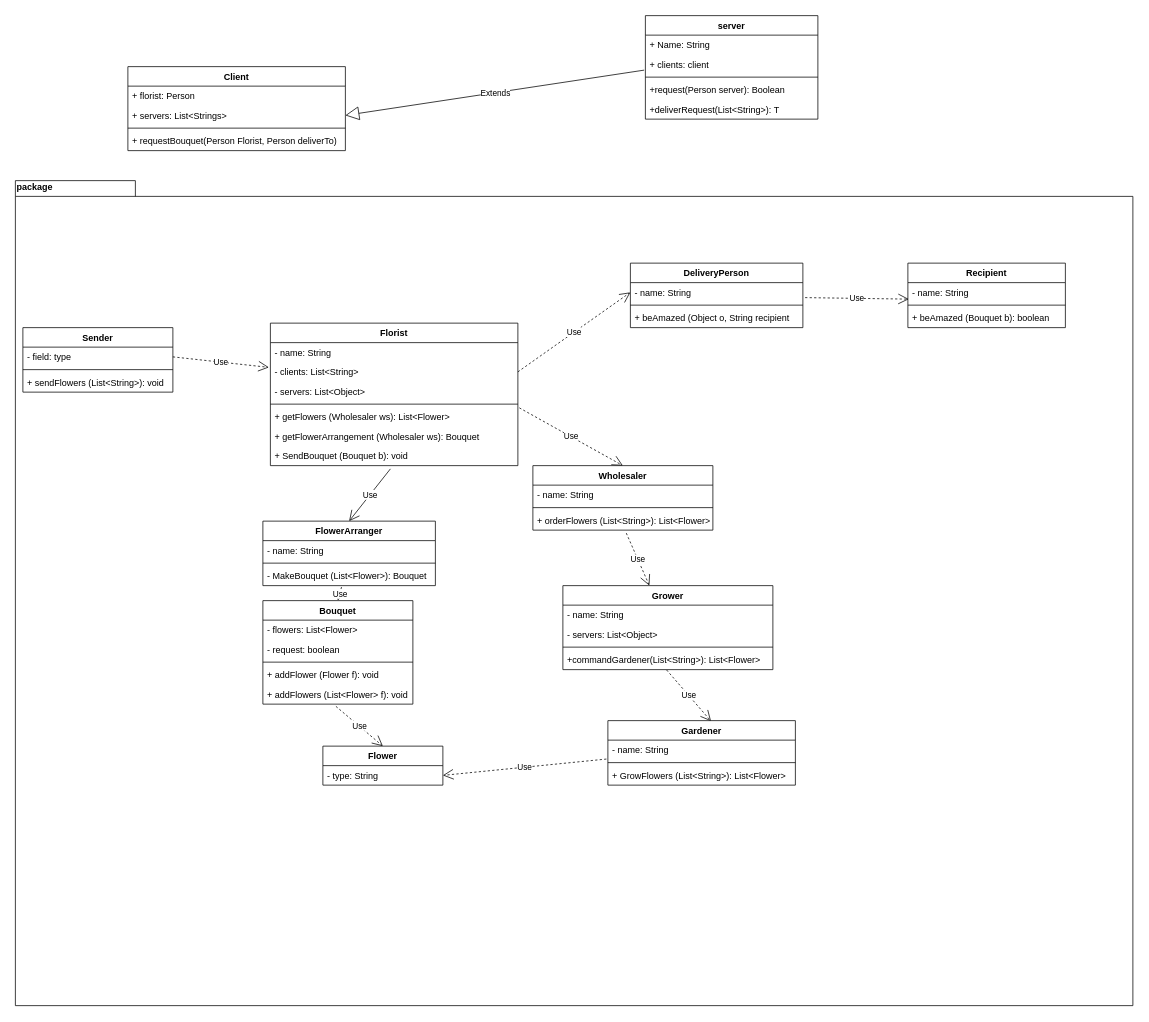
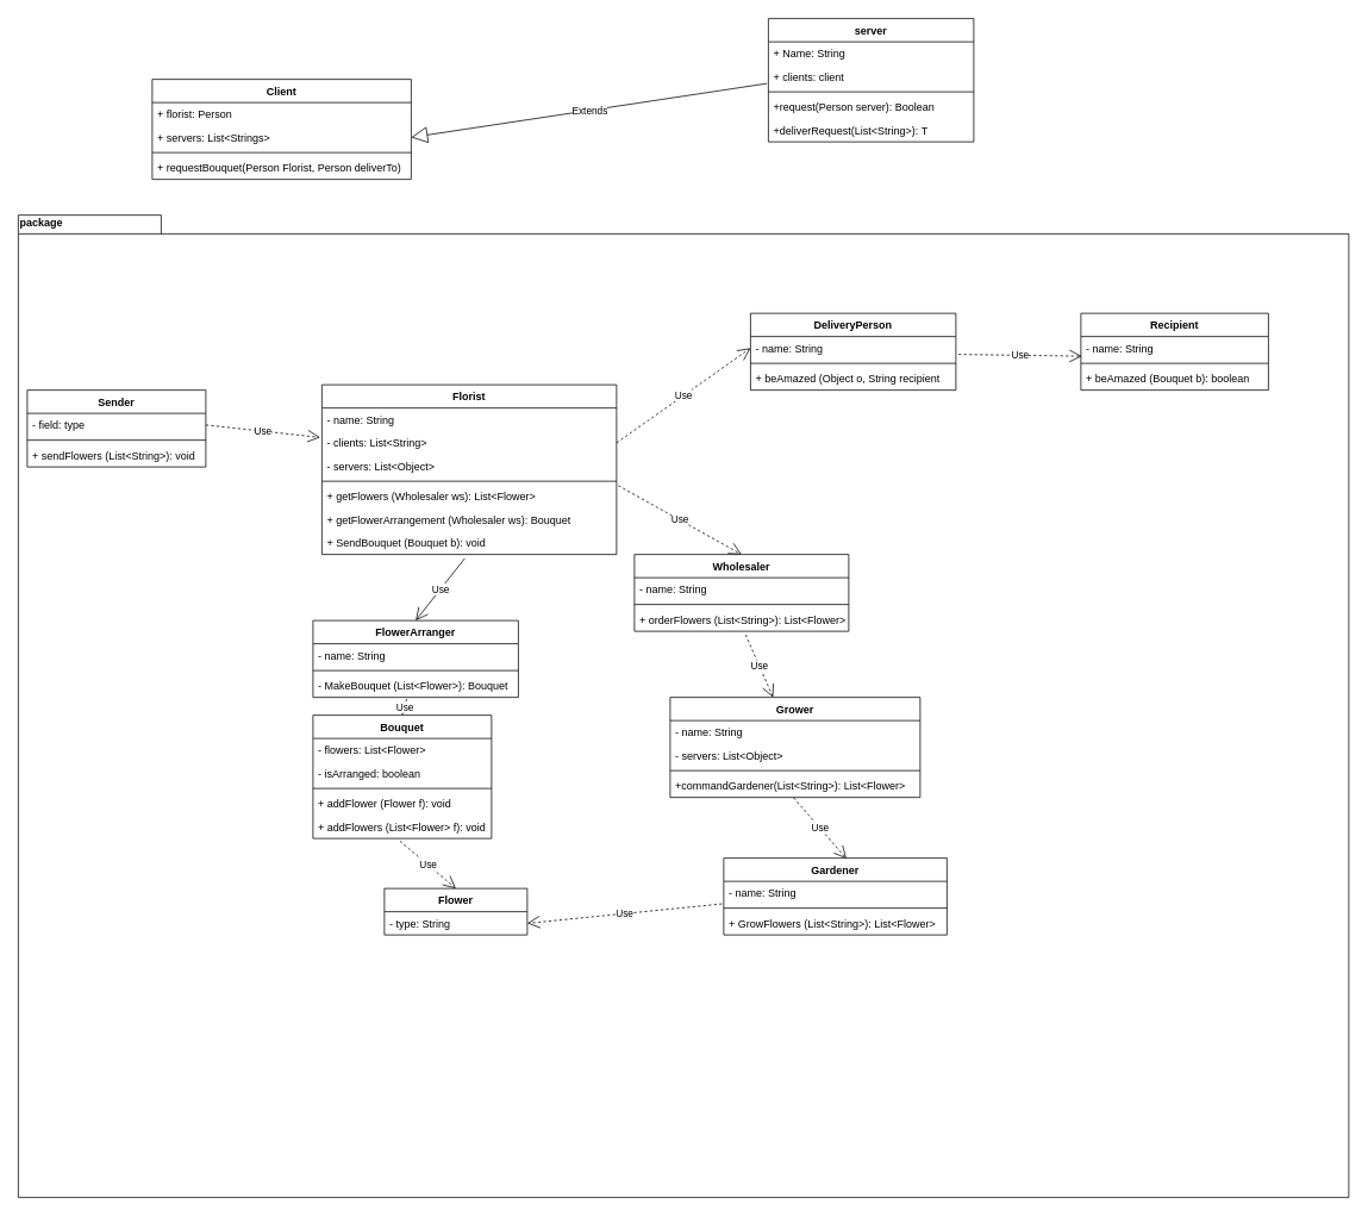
- <mxCell id="56" value="- request: boolean" style="text;strokeColor=none;fillColor=none;align=left;verticalAlign=top;spacingLeft=4;spacingRight=4;overflow=hidden;rotatable=0;points=[[0,0.5],[1,0.5]];portConstraint=eastwest;" parent="54" vertex="1"><mxGeometry y="52" width="200" height="26" as="geometry" /></mxCell>
+ <mxCell id="56" value="- isArranged: boolean" style="text;strokeColor=none;fillColor=none;align=left;verticalAlign=top;spacingLeft=4;spacingRight=4;overflow=hidden;rotatable=0;points=[[0,0.5],[1,0.5]];portConstraint=eastwest;" parent="54" vertex="1"><mxGeometry y="52" width="200" height="26" as="geometry" /></mxCell>
